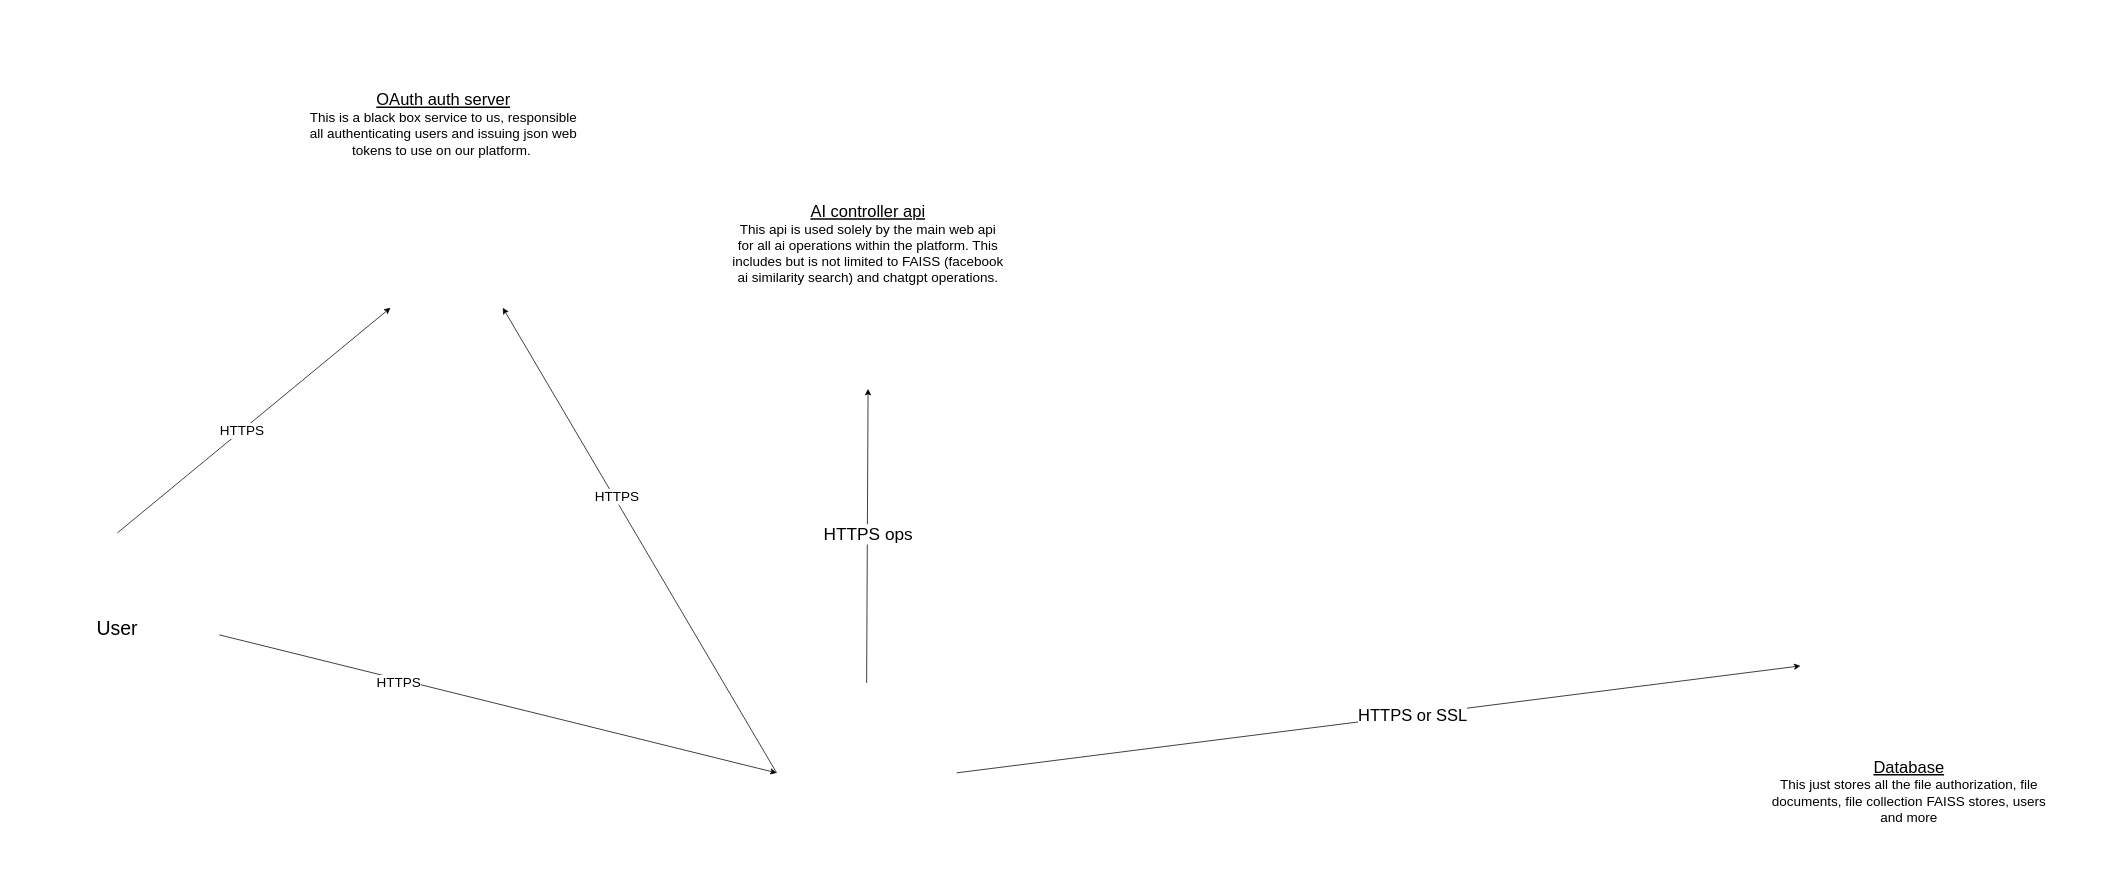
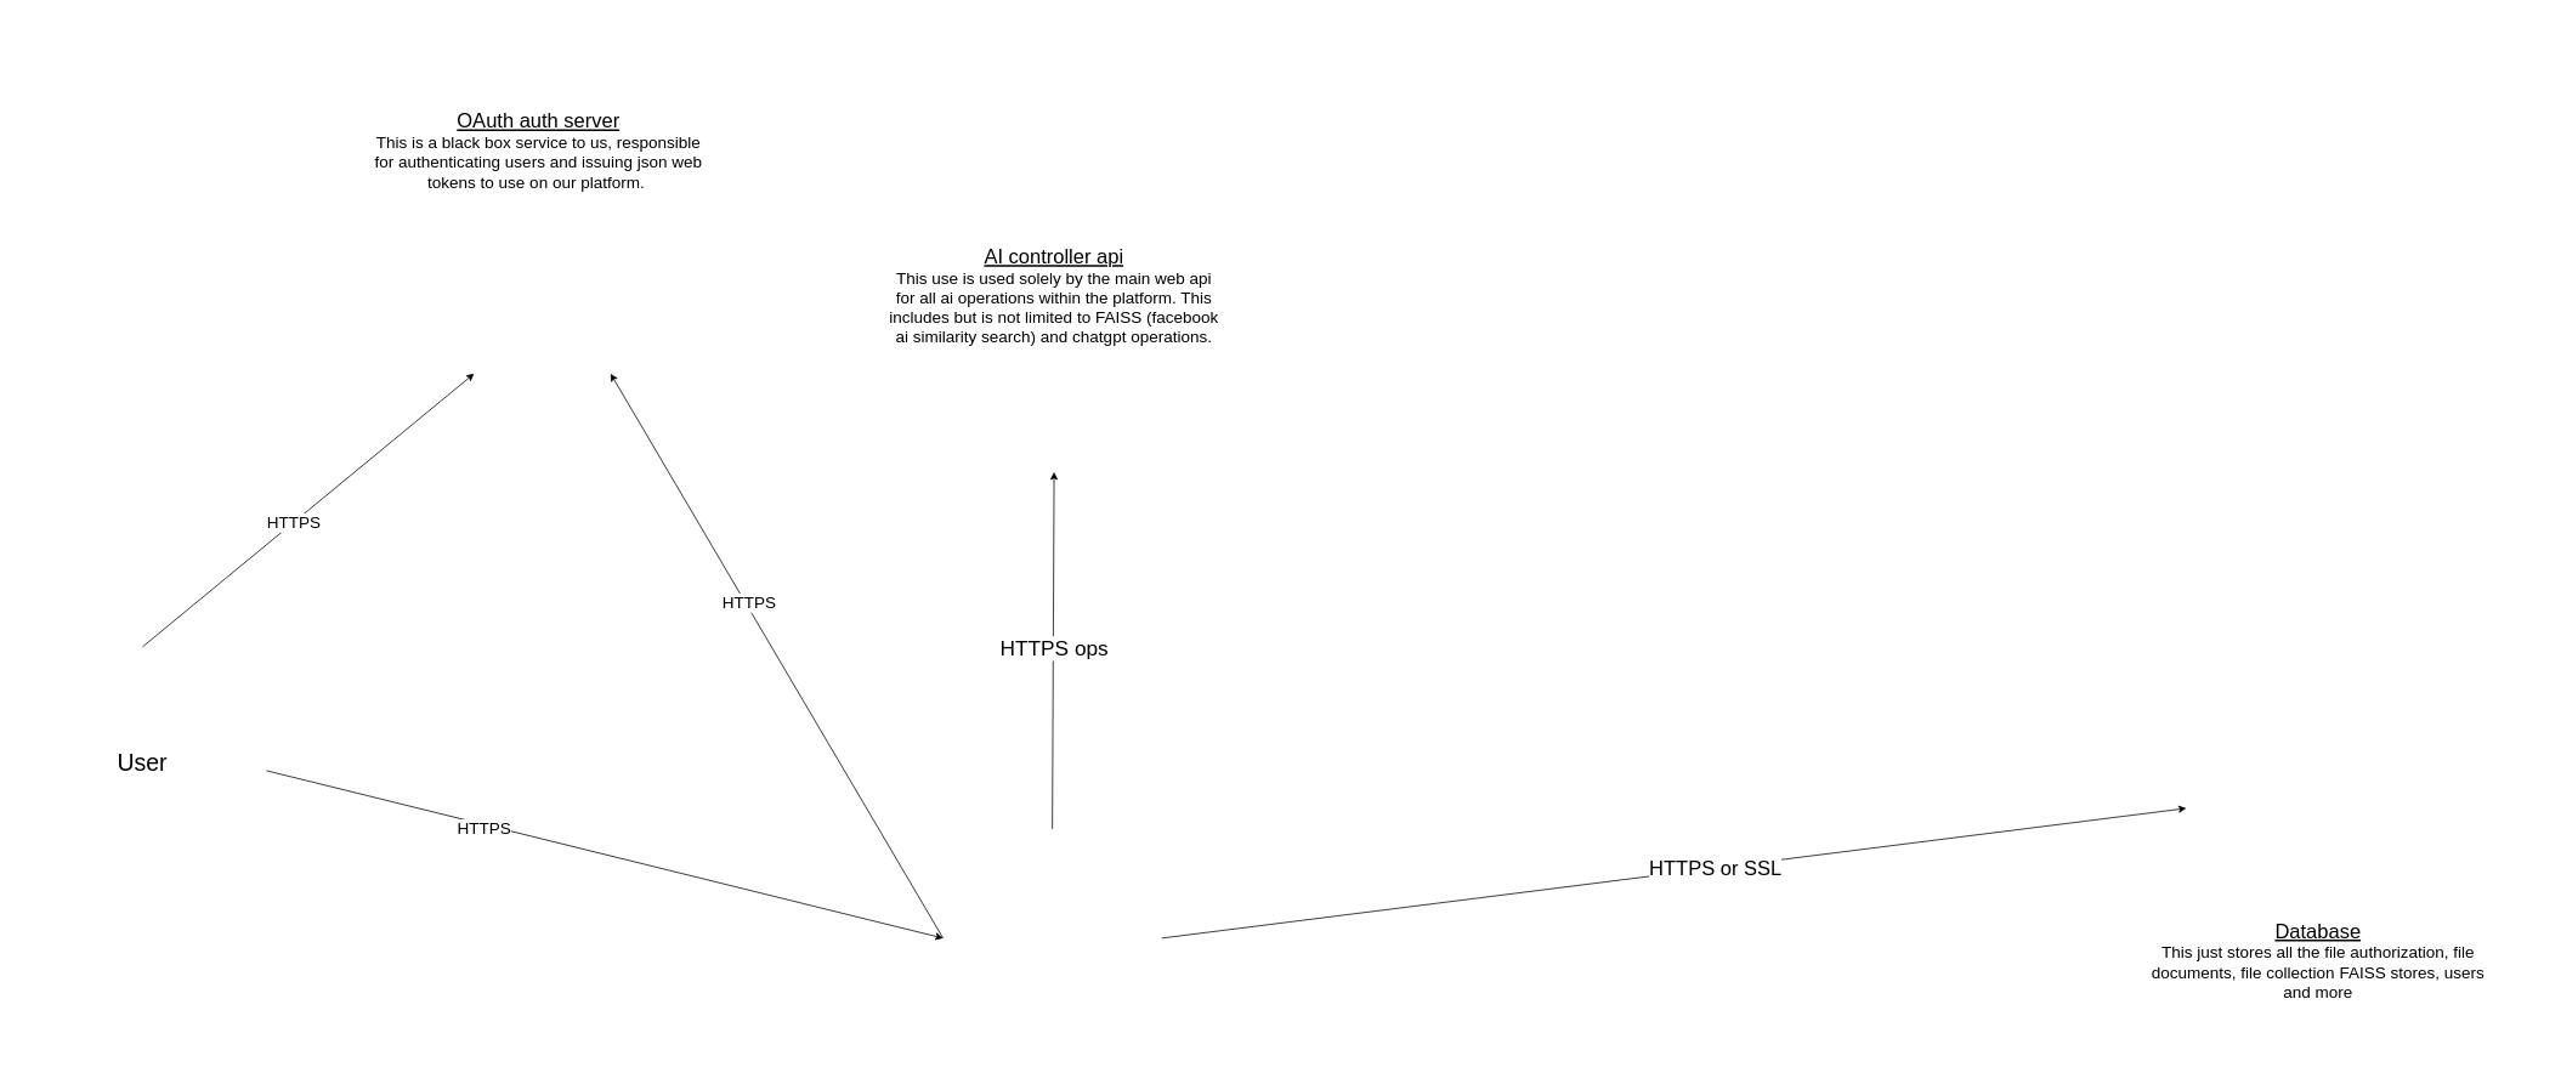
- <mxCell id="20" value="&lt;font style=&quot;font-size: 22px;&quot;&gt;&lt;u style=&quot;&quot;&gt;OAuth auth server&lt;/u&gt;&lt;/font&gt;&lt;div&gt;&lt;font style=&quot;font-size: 18px;&quot;&gt;This is a black box service to us, responsible all authenticating users and issuing json web tokens to use on our platform.&amp;nbsp;&lt;/font&gt;&lt;/div&gt;" style="text;html=1;align=center;verticalAlign=middle;whiteSpace=wrap;rounded=0;" parent="1" vertex="1"><mxGeometry x="406.94" y="20" width="368.12" height="290" as="geometry" /></mxCell>
+ <mxCell id="20" value="&lt;font style=&quot;font-size: 22px;&quot;&gt;&lt;u style=&quot;&quot;&gt;OAuth auth server&lt;/u&gt;&lt;/font&gt;&lt;div&gt;&lt;font style=&quot;font-size: 18px;&quot;&gt;This is a black box service to us, responsible for authenticating users and issuing json web tokens to use on our platform.&amp;nbsp;&lt;/font&gt;&lt;/div&gt;" style="text;html=1;align=center;verticalAlign=middle;whiteSpace=wrap;rounded=0;" parent="1" vertex="1"><mxGeometry x="406.94" y="20" width="368.12" height="290" as="geometry" /></mxCell>
- <mxCell id="2" value="&lt;font style=&quot;font-size: 22px;&quot;&gt;&lt;u style=&quot;&quot;&gt;AI controller api&lt;/u&gt;&lt;/font&gt;&lt;div&gt;&lt;font style=&quot;font-size: 18px;&quot;&gt;This api is used solely by the main web api for all ai operations within the platform. This includes but is not limited to FAISS (facebook ai similarity search) and chatgpt operations.&lt;/font&gt;&lt;/div&gt;" style="text;html=1;align=center;verticalAlign=middle;whiteSpace=wrap;rounded=0;" parent="1" vertex="1"><mxGeometry x="972.87" y="180" width="368.12" height="290" as="geometry" /></mxCell>
+ <mxCell id="2" value="&lt;font style=&quot;font-size: 22px;&quot;&gt;&lt;u style=&quot;&quot;&gt;AI controller api&lt;/u&gt;&lt;/font&gt;&lt;div&gt;&lt;font style=&quot;font-size: 18px;&quot;&gt;This use is used solely by the main web api for all ai operations within the platform. This includes but is not limited to FAISS (facebook ai similarity search) and chatgpt operations.&lt;/font&gt;&lt;/div&gt;" style="text;html=1;align=center;verticalAlign=middle;whiteSpace=wrap;rounded=0;" parent="1" vertex="1"><mxGeometry x="972.87" y="180" width="368.12" height="290" as="geometry" /></mxCell>
